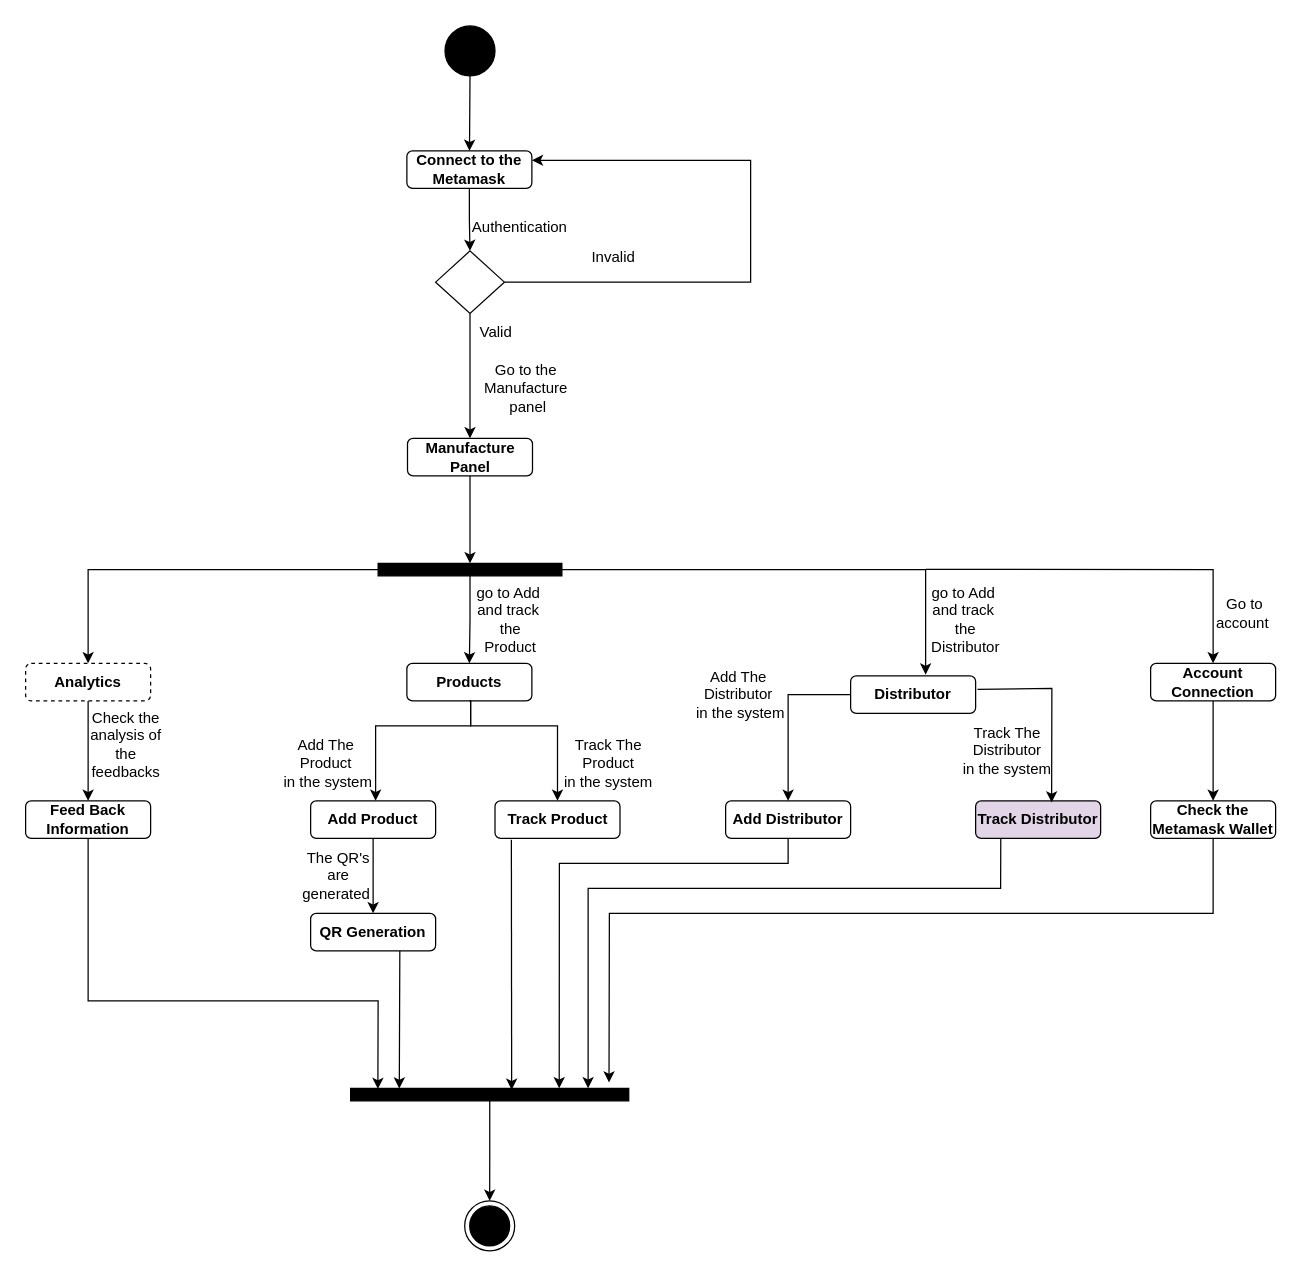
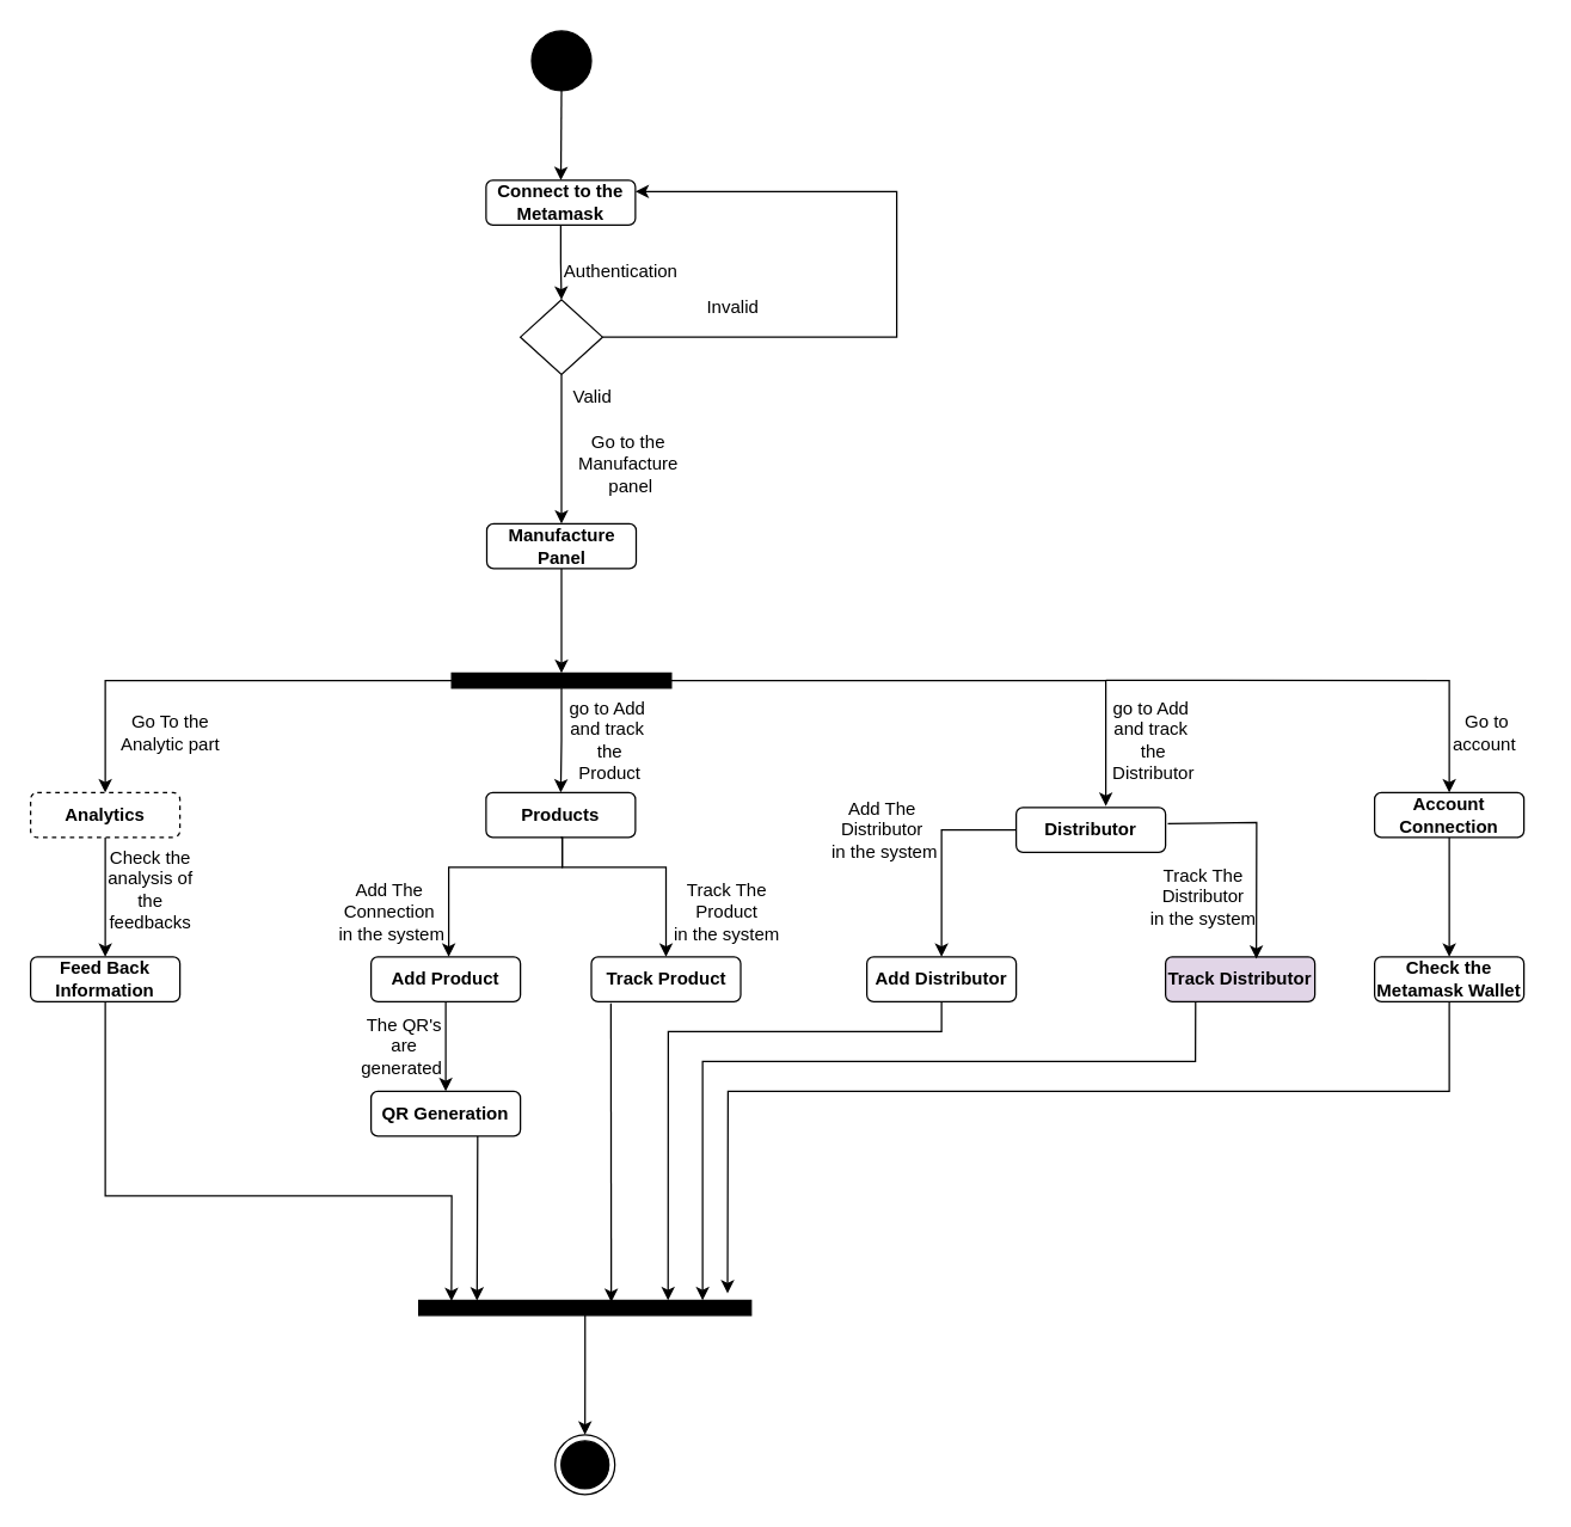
+ <mxCell id="3" value="Go To the&amp;nbsp;&lt;br&gt;Analytic part&amp;nbsp;" style="text;html=1;align=center;verticalAlign=middle;resizable=0;points=[];autosize=1;strokeColor=none;fillColor=none;" vertex="1" parent="1"><mxGeometry x="70" y="470" width="90" height="40" as="geometry" /></mxCell>
- <mxCell id="52" value="Add The &lt;br&gt;Product&lt;br&gt;&amp;nbsp;in the system" style="text;html=1;align=center;verticalAlign=middle;resizable=0;points=[];autosize=1;strokeColor=none;fillColor=none;" vertex="1" parent="1"><mxGeometry x="210" y="580" width="100" height="60" as="geometry" /></mxCell>
+ <mxCell id="52" value="Add The &lt;br&gt;Connection&lt;br&gt;&amp;nbsp;in the system" style="text;html=1;align=center;verticalAlign=middle;resizable=0;points=[];autosize=1;strokeColor=none;fillColor=none;" vertex="1" parent="1"><mxGeometry x="210" y="580" width="100" height="60" as="geometry" /></mxCell>
